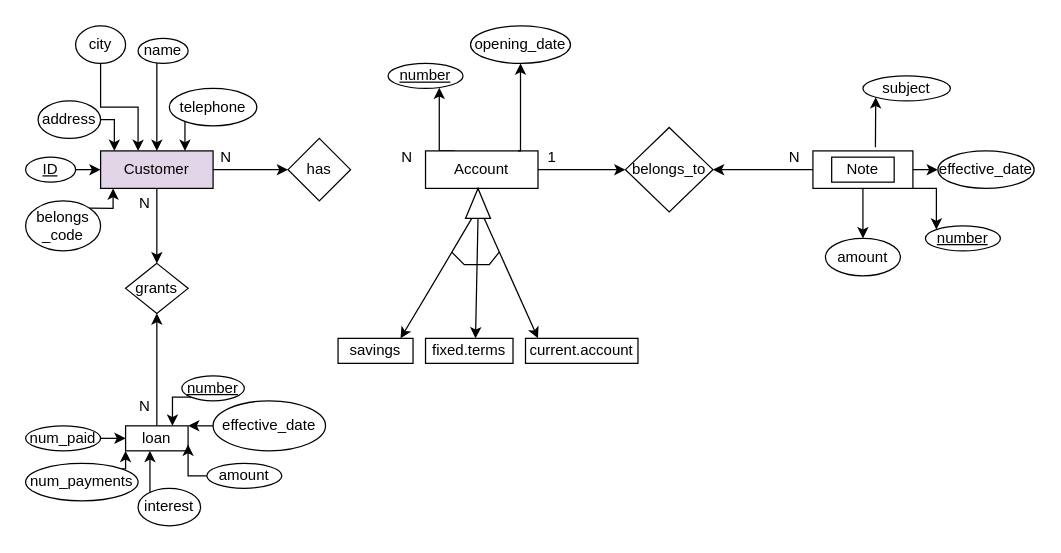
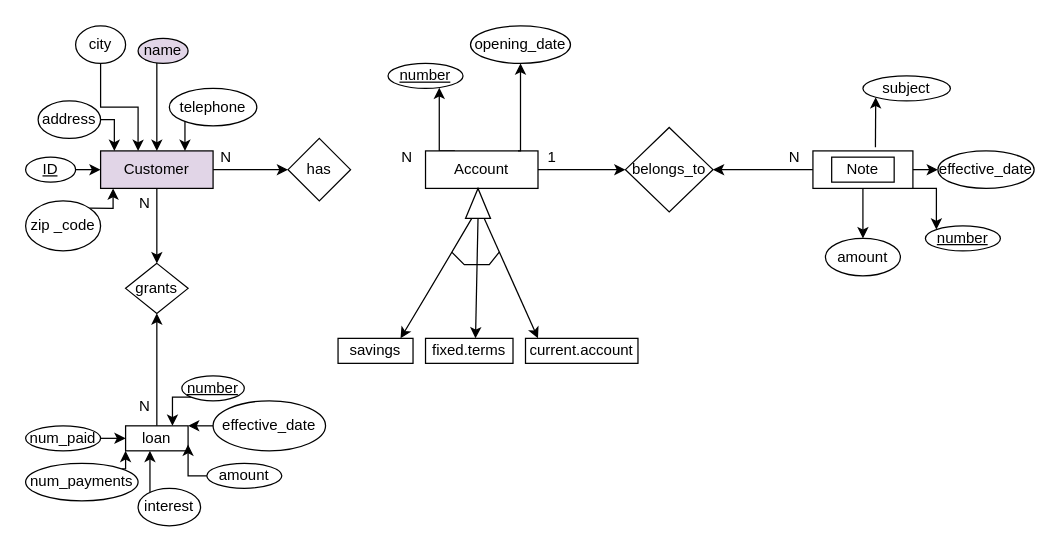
- <mxCell id="64" value="name" style="ellipse;whiteSpace=wrap;html=1;" vertex="1" parent="1"><mxGeometry x="110" y="30" width="40" height="20" as="geometry" /></mxCell>
+ <mxCell id="64" value="name" style="ellipse;whiteSpace=wrap;html=1;fillColor=#e1d5e7;" vertex="1" parent="1"><mxGeometry x="110" y="30" width="40" height="20" as="geometry" /></mxCell>
- <mxCell id="60" value="belongs _code" style="ellipse;whiteSpace=wrap;html=1;" vertex="1" parent="1"><mxGeometry x="20" y="160" width="60" height="40" as="geometry" /></mxCell>
+ <mxCell id="60" value="zip _code" style="ellipse;whiteSpace=wrap;html=1;" vertex="1" parent="1"><mxGeometry x="20" y="160" width="60" height="40" as="geometry" /></mxCell>
